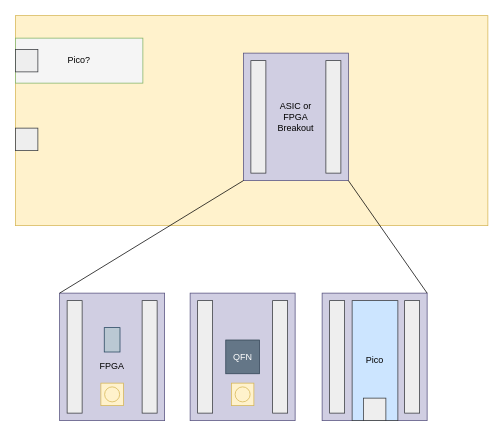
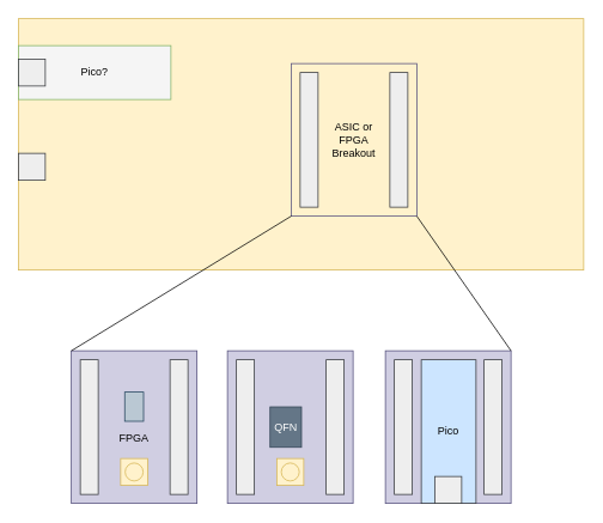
- <mxCell id="21" value="&lt;div&gt;ASIC or&lt;/div&gt;&lt;div&gt;FPGA&lt;/div&gt;&lt;div&gt;Breakout&lt;br&gt;&lt;/div&gt;" style="rounded=0;whiteSpace=wrap;html=1;fillColor=#d0cee2;strokeColor=#56517e;" vertex="1" parent="20"><mxGeometry width="140" height="170" as="geometry" /></mxCell>
+ <mxCell id="21" value="&lt;div&gt;ASIC or&lt;/div&gt;&lt;div&gt;FPGA&lt;/div&gt;&lt;div&gt;Breakout&lt;br&gt;&lt;/div&gt;" style="rounded=0;whiteSpace=wrap;html=1;fillColor=#fff2cc;strokeColor=#56517e;" vertex="1" parent="20"><mxGeometry width="140" height="170" as="geometry" /></mxCell>
- <mxCell id="14" value="QFN" style="whiteSpace=wrap;html=1;aspect=fixed;fillColor=#647687;fontColor=#ffffff;strokeColor=#314354;" vertex="1" parent="1"><mxGeometry x="300.5" y="452.5" width="45" height="45" as="geometry" /></mxCell>
+ <mxCell id="14" value="QFN" style="whiteSpace=wrap;html=1;aspect=fixed;fillColor=#647687;fontColor=#ffffff;strokeColor=#314354;" vertex="1" parent="1"><mxGeometry x="300.5" y="452.5" width="35" height="45" as="geometry" /></mxCell>
